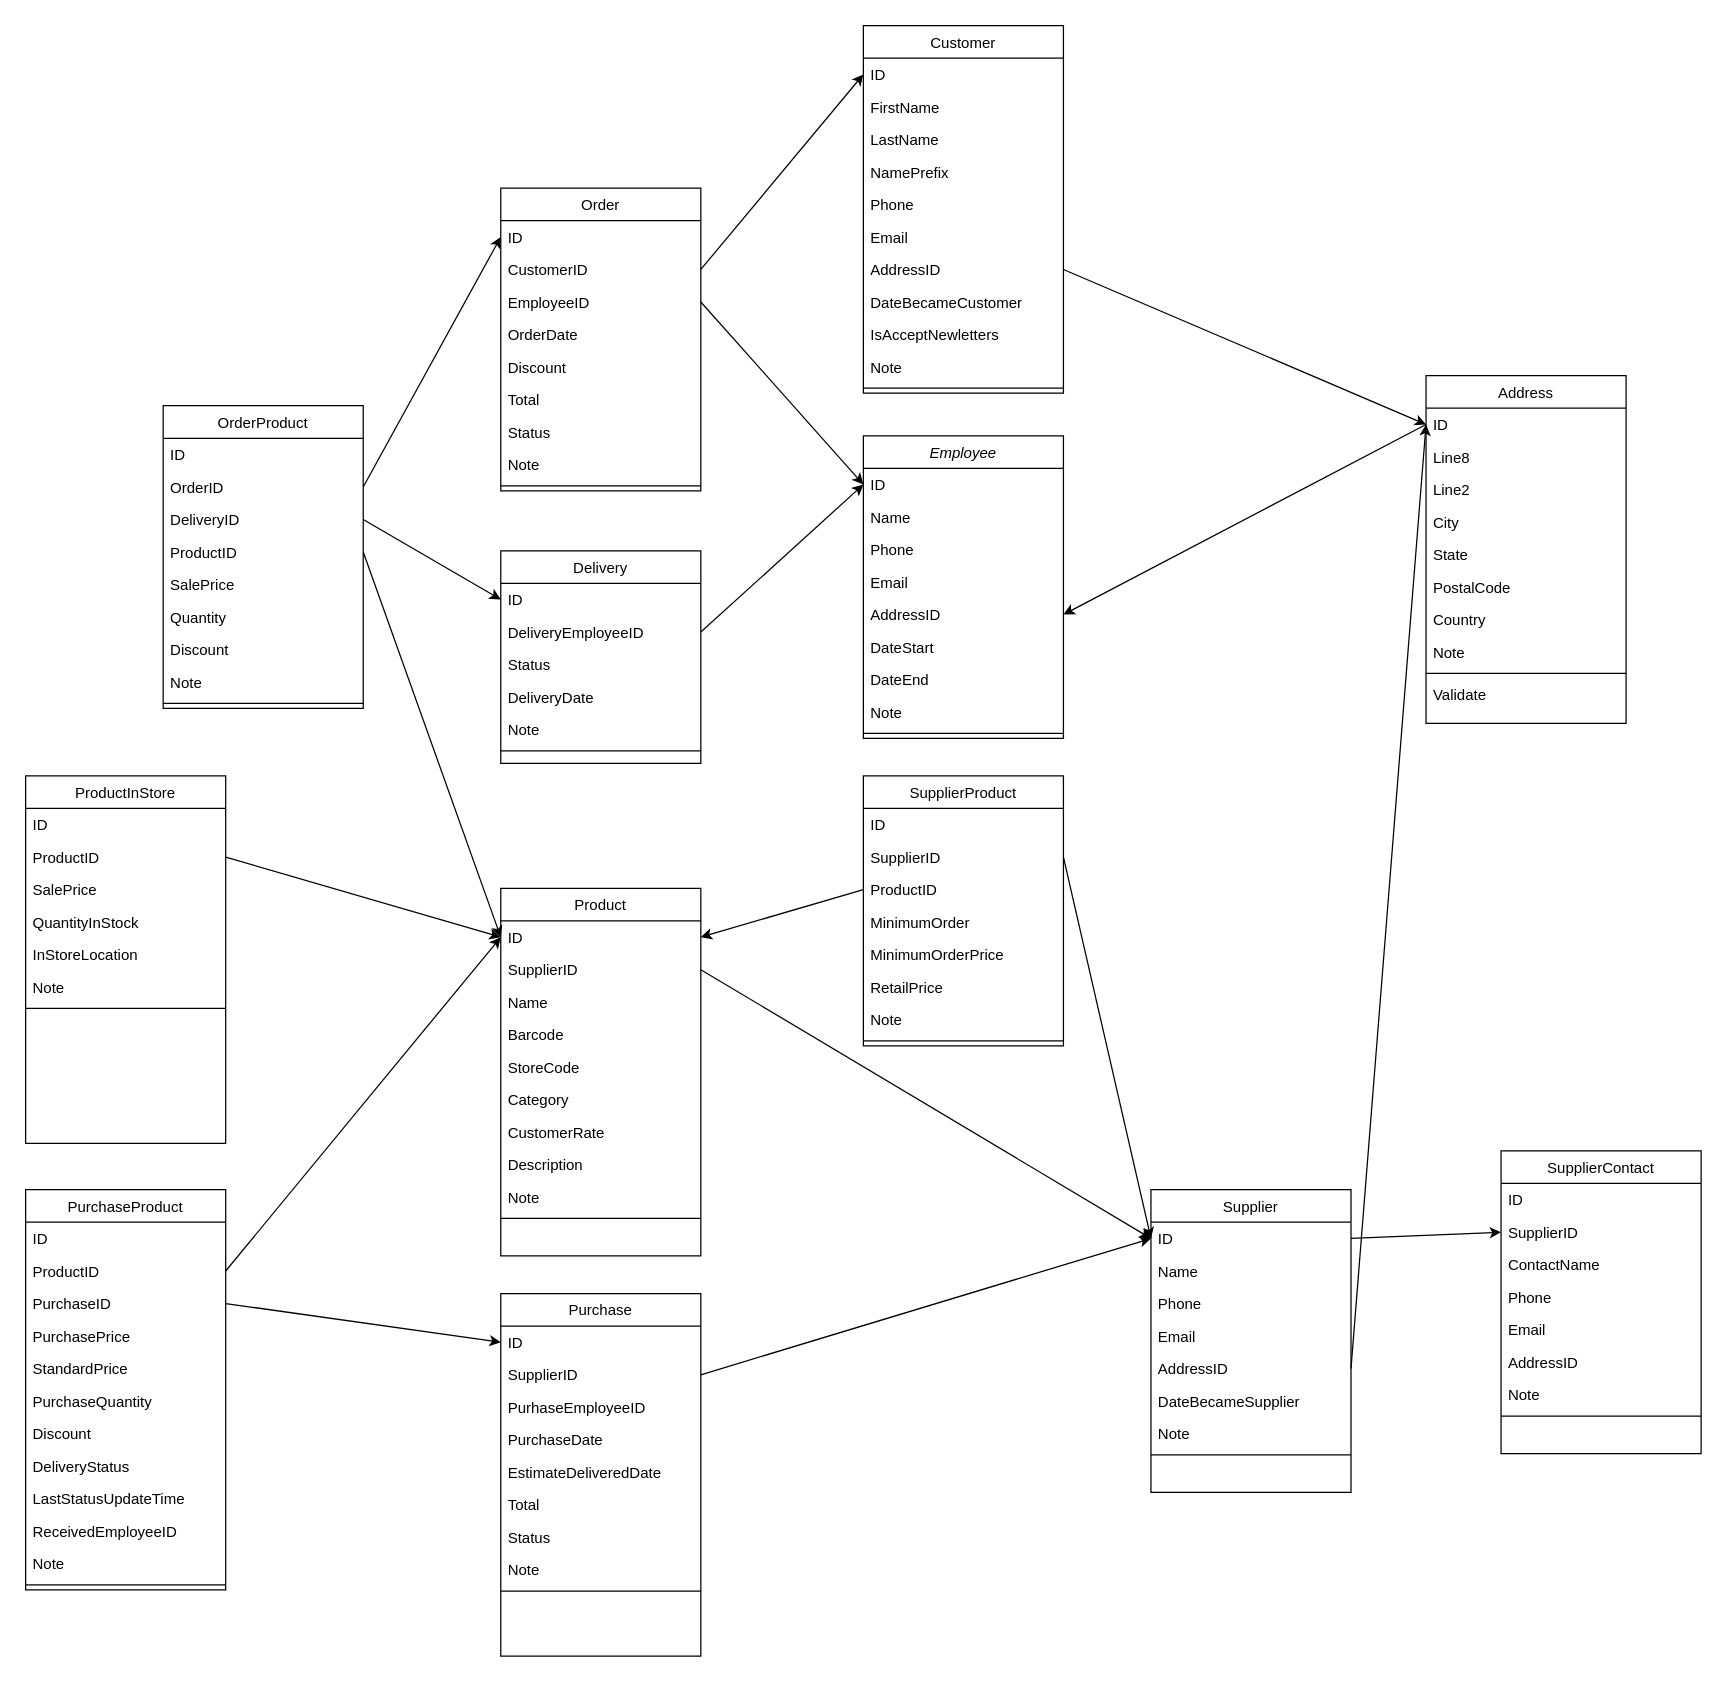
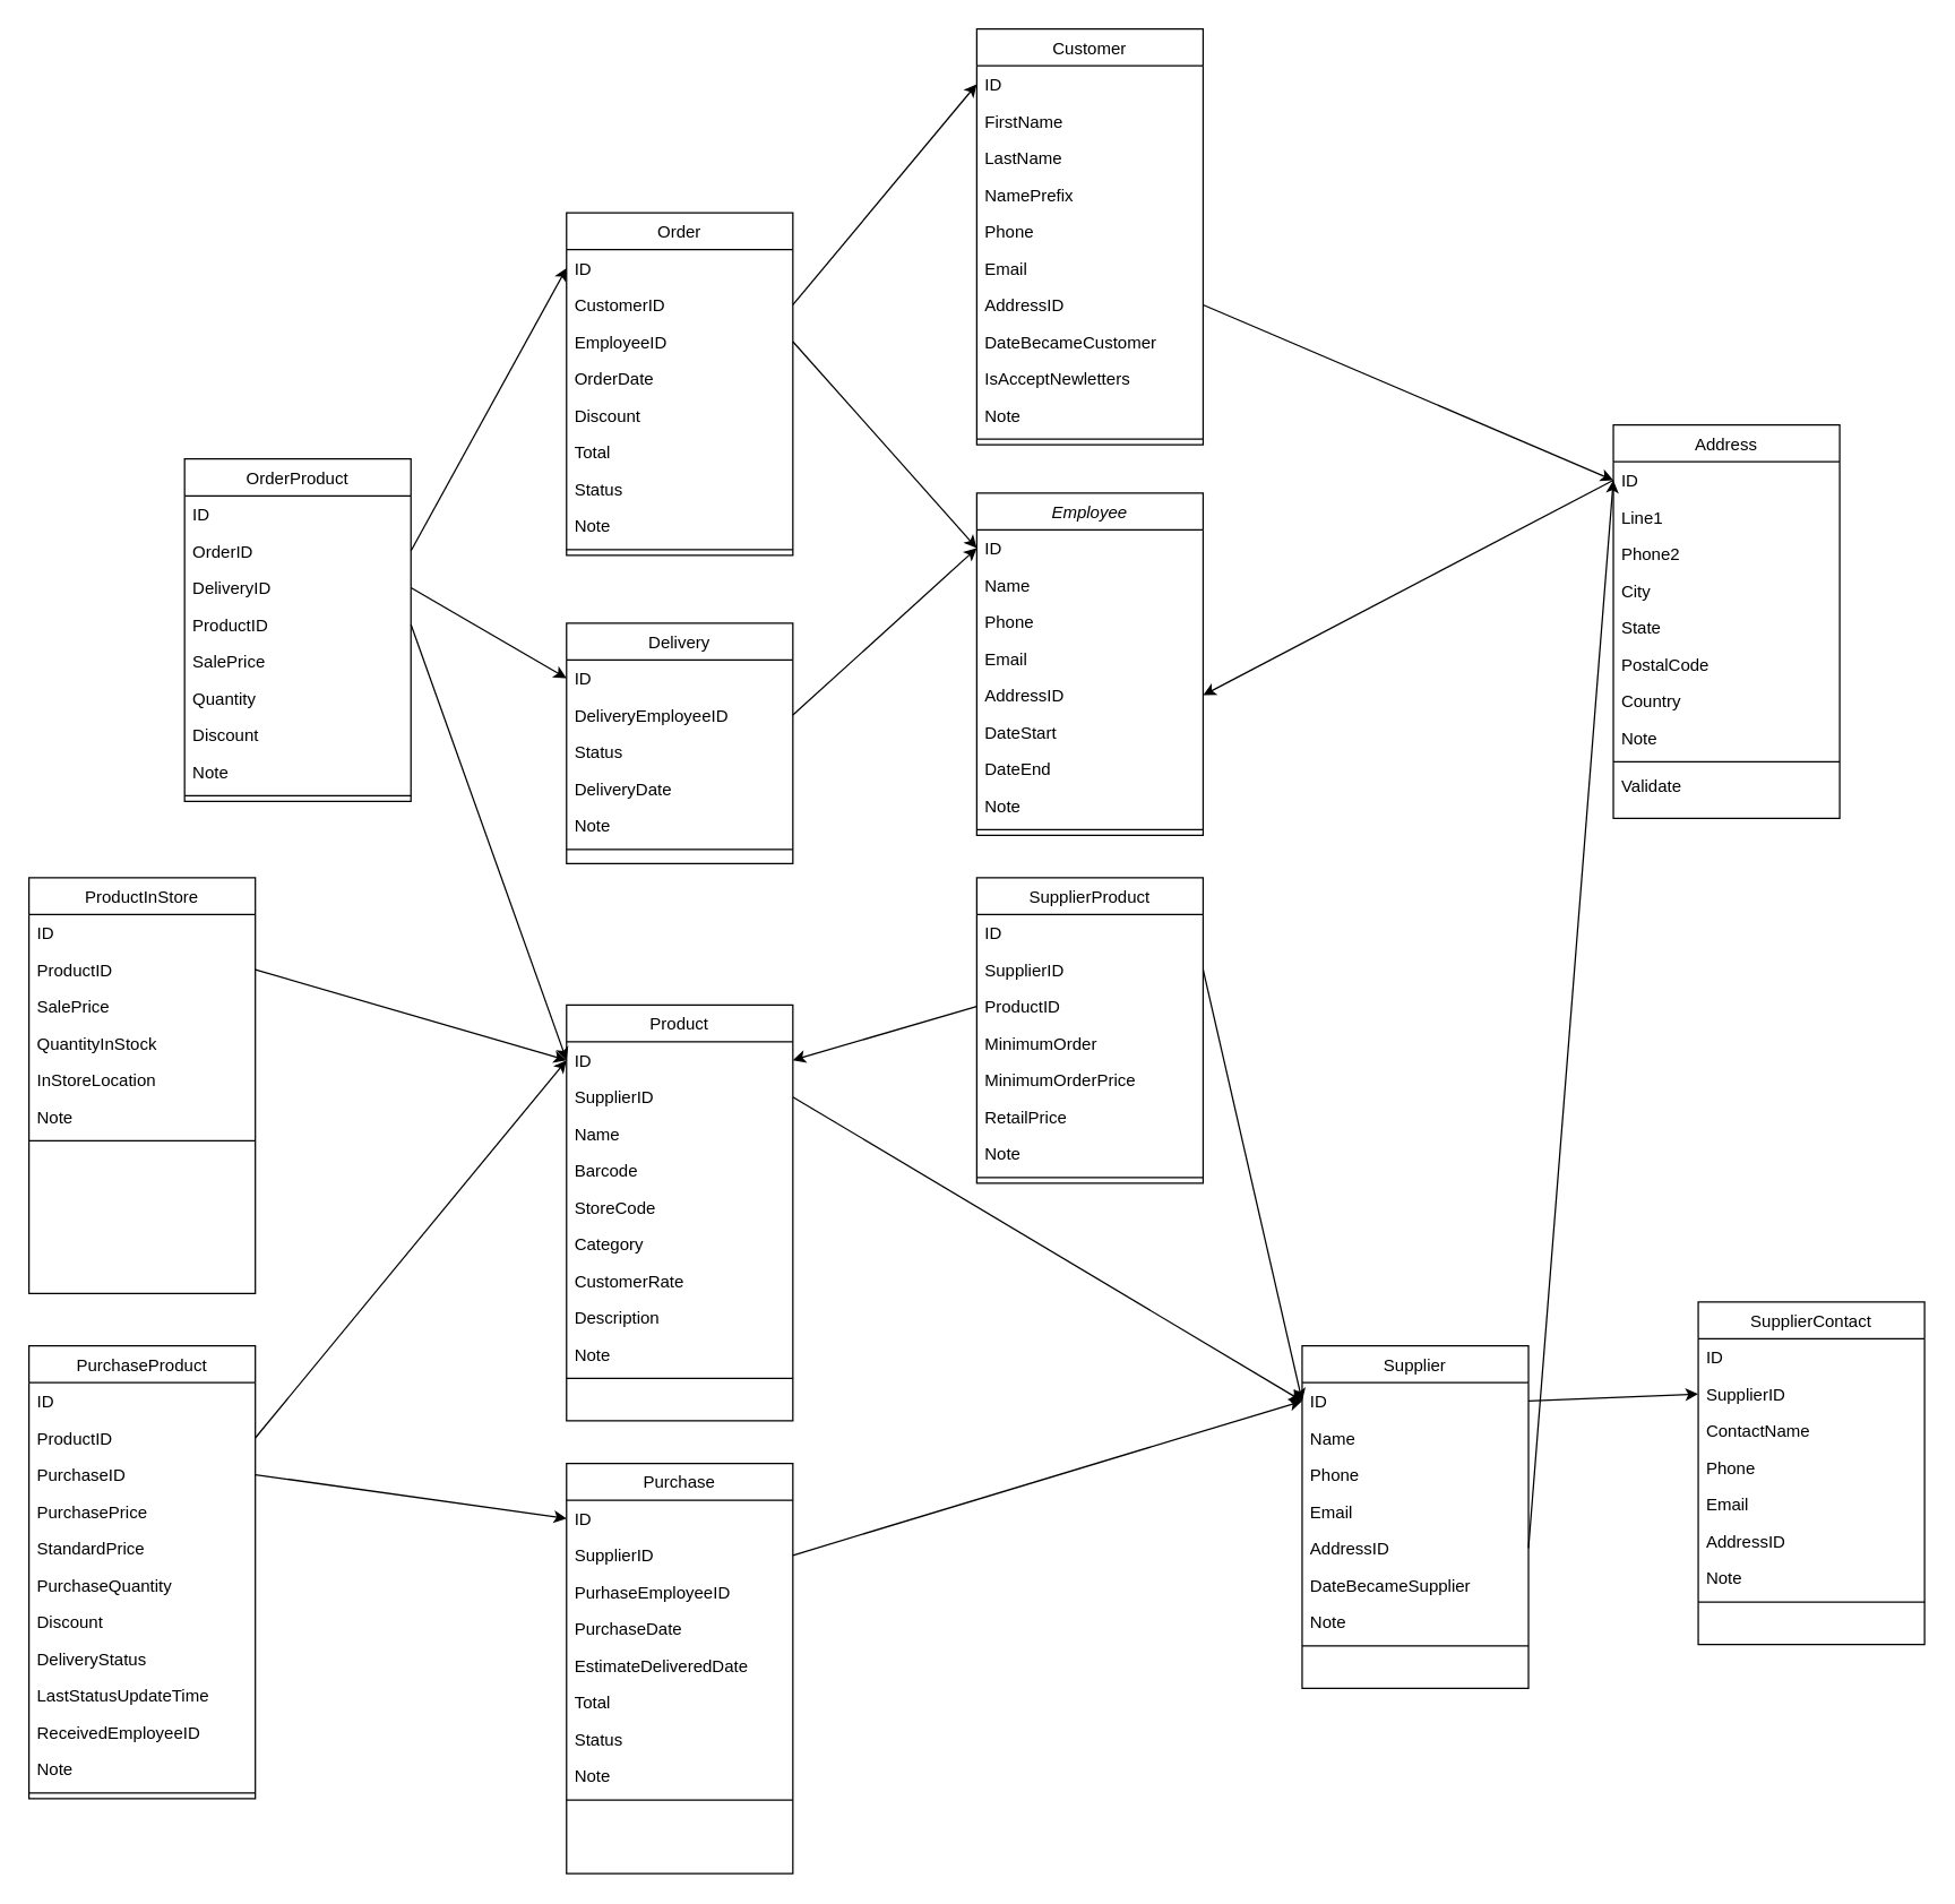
- <mxCell id="81" value="Line8" style="text;align=left;verticalAlign=top;spacingLeft=4;spacingRight=4;overflow=hidden;rotatable=0;points=[[0,0.5],[1,0.5]];portConstraint=eastwest;" parent="79" vertex="1"><mxGeometry y="52" width="160" height="26" as="geometry" /></mxCell>
+ <mxCell id="81" value="Line1" style="text;align=left;verticalAlign=top;spacingLeft=4;spacingRight=4;overflow=hidden;rotatable=0;points=[[0,0.5],[1,0.5]];portConstraint=eastwest;" parent="79" vertex="1"><mxGeometry y="52" width="160" height="26" as="geometry" /></mxCell>
- <mxCell id="82" value="Line2" style="text;align=left;verticalAlign=top;spacingLeft=4;spacingRight=4;overflow=hidden;rotatable=0;points=[[0,0.5],[1,0.5]];portConstraint=eastwest;" parent="79" vertex="1"><mxGeometry y="78" width="160" height="26" as="geometry" /></mxCell>
+ <mxCell id="82" value="Phone2" style="text;align=left;verticalAlign=top;spacingLeft=4;spacingRight=4;overflow=hidden;rotatable=0;points=[[0,0.5],[1,0.5]];portConstraint=eastwest;" parent="79" vertex="1"><mxGeometry y="78" width="160" height="26" as="geometry" /></mxCell>
